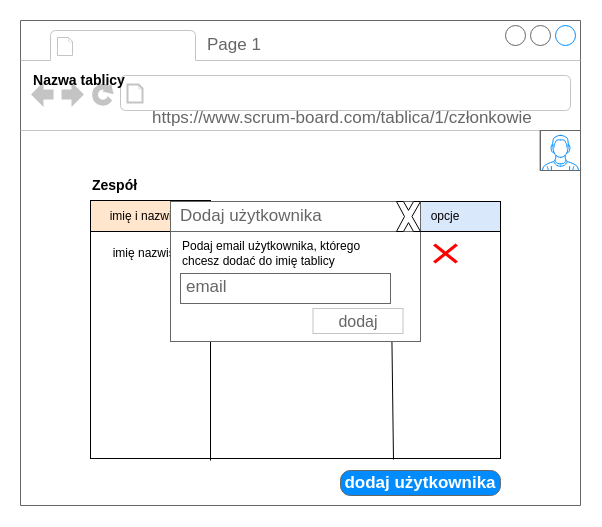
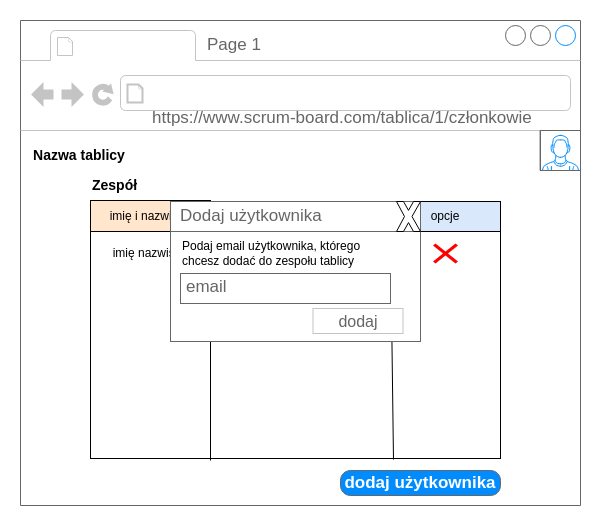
- <mxCell id="8" value="&lt;font style=&quot;font-size: 14px;&quot;&gt;&lt;b&gt;Nazwa tablicy&lt;/b&gt;&lt;/font&gt;" style="text;html=1;align=center;verticalAlign=middle;whiteSpace=wrap;rounded=0;" vertex="1" parent="2"><mxGeometry x="8" y="45" width="102" height="30" as="geometry" /></mxCell>
+ <mxCell id="8" value="&lt;font style=&quot;font-size: 14px;&quot;&gt;&lt;b&gt;Nazwa tablicy&lt;/b&gt;&lt;/font&gt;" style="text;html=1;align=center;verticalAlign=middle;whiteSpace=wrap;rounded=0;" vertex="1" parent="2"><mxGeometry x="8" y="120" width="102" height="30" as="geometry" /></mxCell>
- <mxCell id="23" value="Podaj email użytkownika, którego chcesz dodać do imię tablicy" style="text;html=1;align=left;verticalAlign=middle;whiteSpace=wrap;rounded=0;" vertex="1" parent="20"><mxGeometry x="10" y="37" width="200" height="30" as="geometry" /></mxCell>
+ <mxCell id="23" value="Podaj email użytkownika, którego chcesz dodać do zespołu tablicy" style="text;html=1;align=left;verticalAlign=middle;whiteSpace=wrap;rounded=0;" vertex="1" parent="20"><mxGeometry x="10" y="37" width="200" height="30" as="geometry" /></mxCell>
